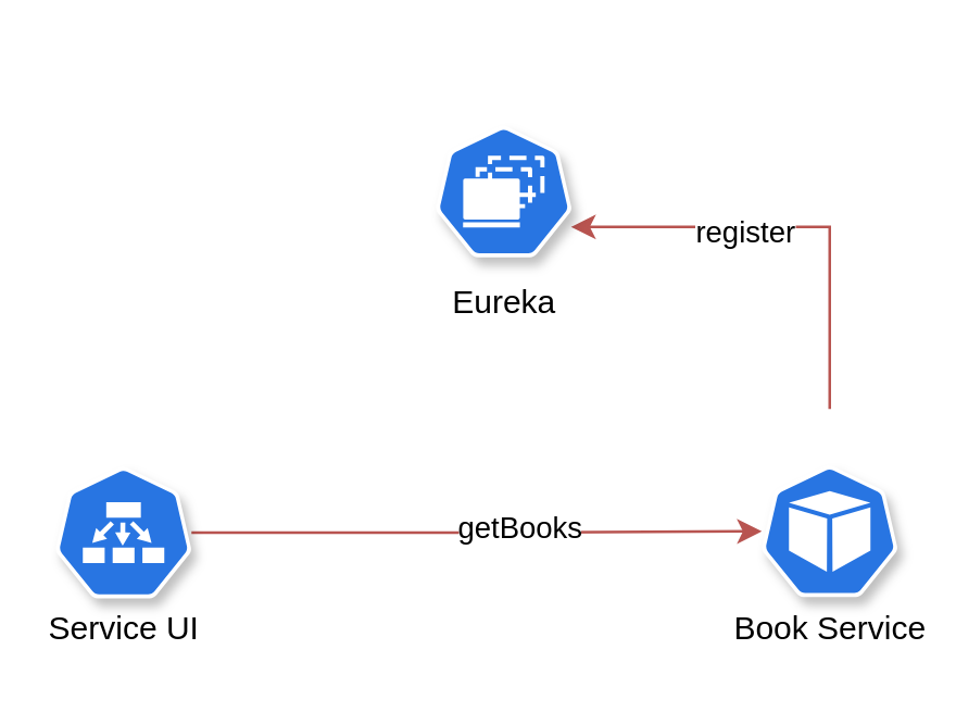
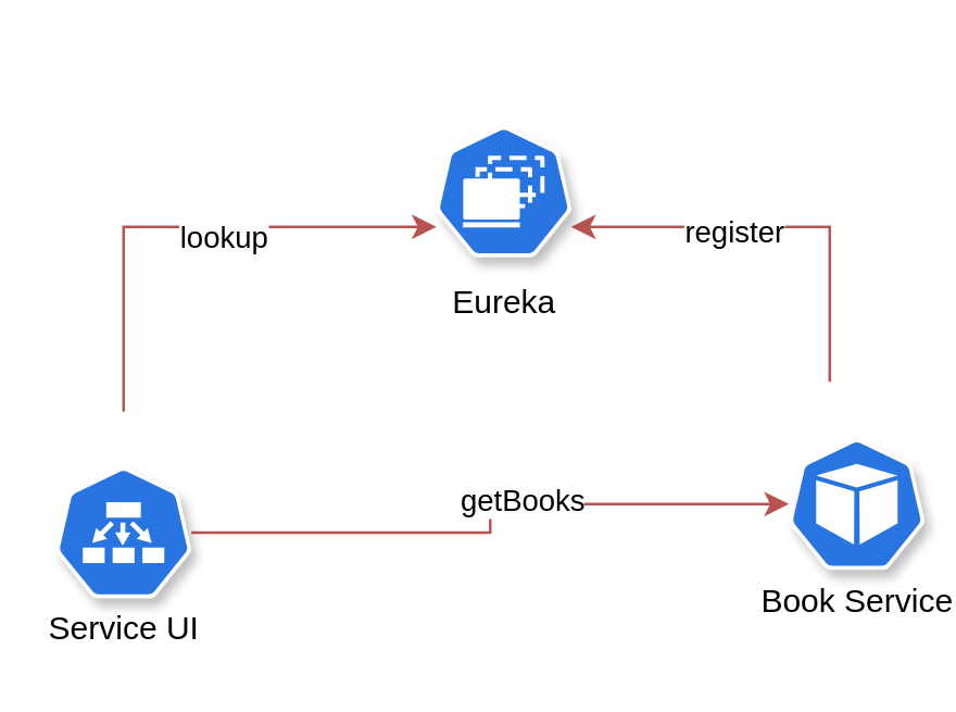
+ <mxCell id="6" style="edgeStyle=orthogonalEdgeStyle;rounded=0;orthogonalLoop=1;jettySize=auto;html=1;entryX=0.005;entryY=0.63;entryDx=0;entryDy=0;entryPerimeter=0;fillColor=#f8cecc;strokeColor=#b85450;" edge="1" parent="1" source="10" target="5"><mxGeometry relative="1" as="geometry"><Array as="points"><mxPoint x="45" y="83" /></Array></mxGeometry></mxCell>
+ <mxCell id="7" value="lookup" style="edgeLabel;html=1;align=center;verticalAlign=middle;resizable=0;points=[];" vertex="1" connectable="0" parent="6"><mxGeometry x="0.135" y="-3" relative="1" as="geometry"><mxPoint as="offset" /></mxGeometry></mxCell>
- <mxCell id="4" value="Book Service" style="html=1;dashed=0;whitespace=wrap;fillColor=#2875E2;strokeColor=#ffffff;points=[[0.005,0.63,0],[0.1,0.2,0],[0.9,0.2,0],[0.5,0,0],[0.995,0.63,0],[0.72,0.99,0],[0.5,1,0],[0.28,0.99,0]];shape=mxgraph.kubernetes.icon;prIcon=pod;verticalAlign=bottom;shadow=1;" vertex="1" parent="1"><mxGeometry x="280" y="150" width="50" height="90" as="geometry" /></mxCell>
+ <mxCell id="4" value="Book Service" style="html=1;dashed=0;whitespace=wrap;fillColor=#2875E2;strokeColor=#ffffff;points=[[0.005,0.63,0],[0.1,0.2,0],[0.9,0.2,0],[0.5,0,0],[0.995,0.63,0],[0.72,0.99,0],[0.5,1,0],[0.28,0.99,0]];shape=mxgraph.kubernetes.icon;prIcon=pod;verticalAlign=bottom;shadow=1;" vertex="1" parent="1"><mxGeometry x="290" y="140" width="50" height="90" as="geometry" /></mxCell>
